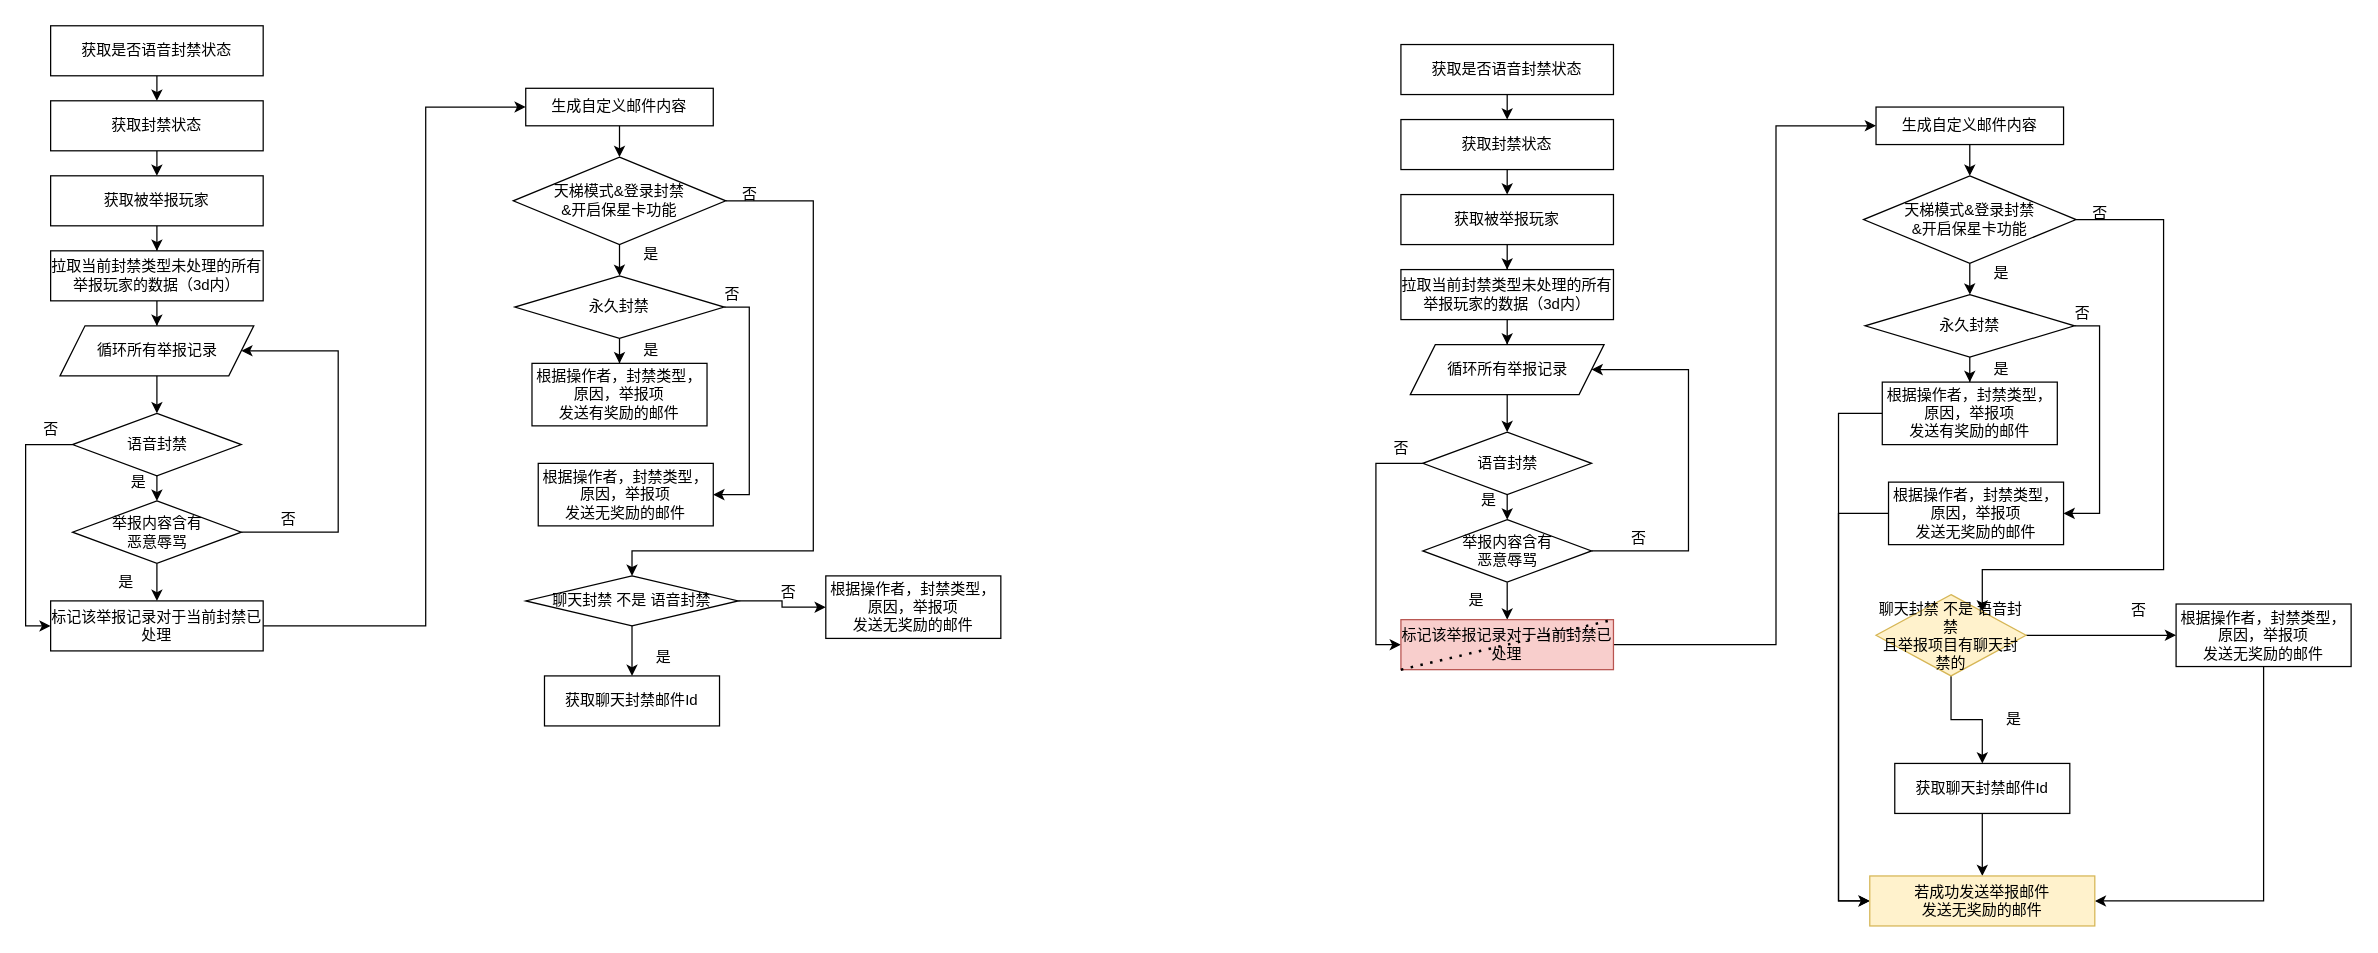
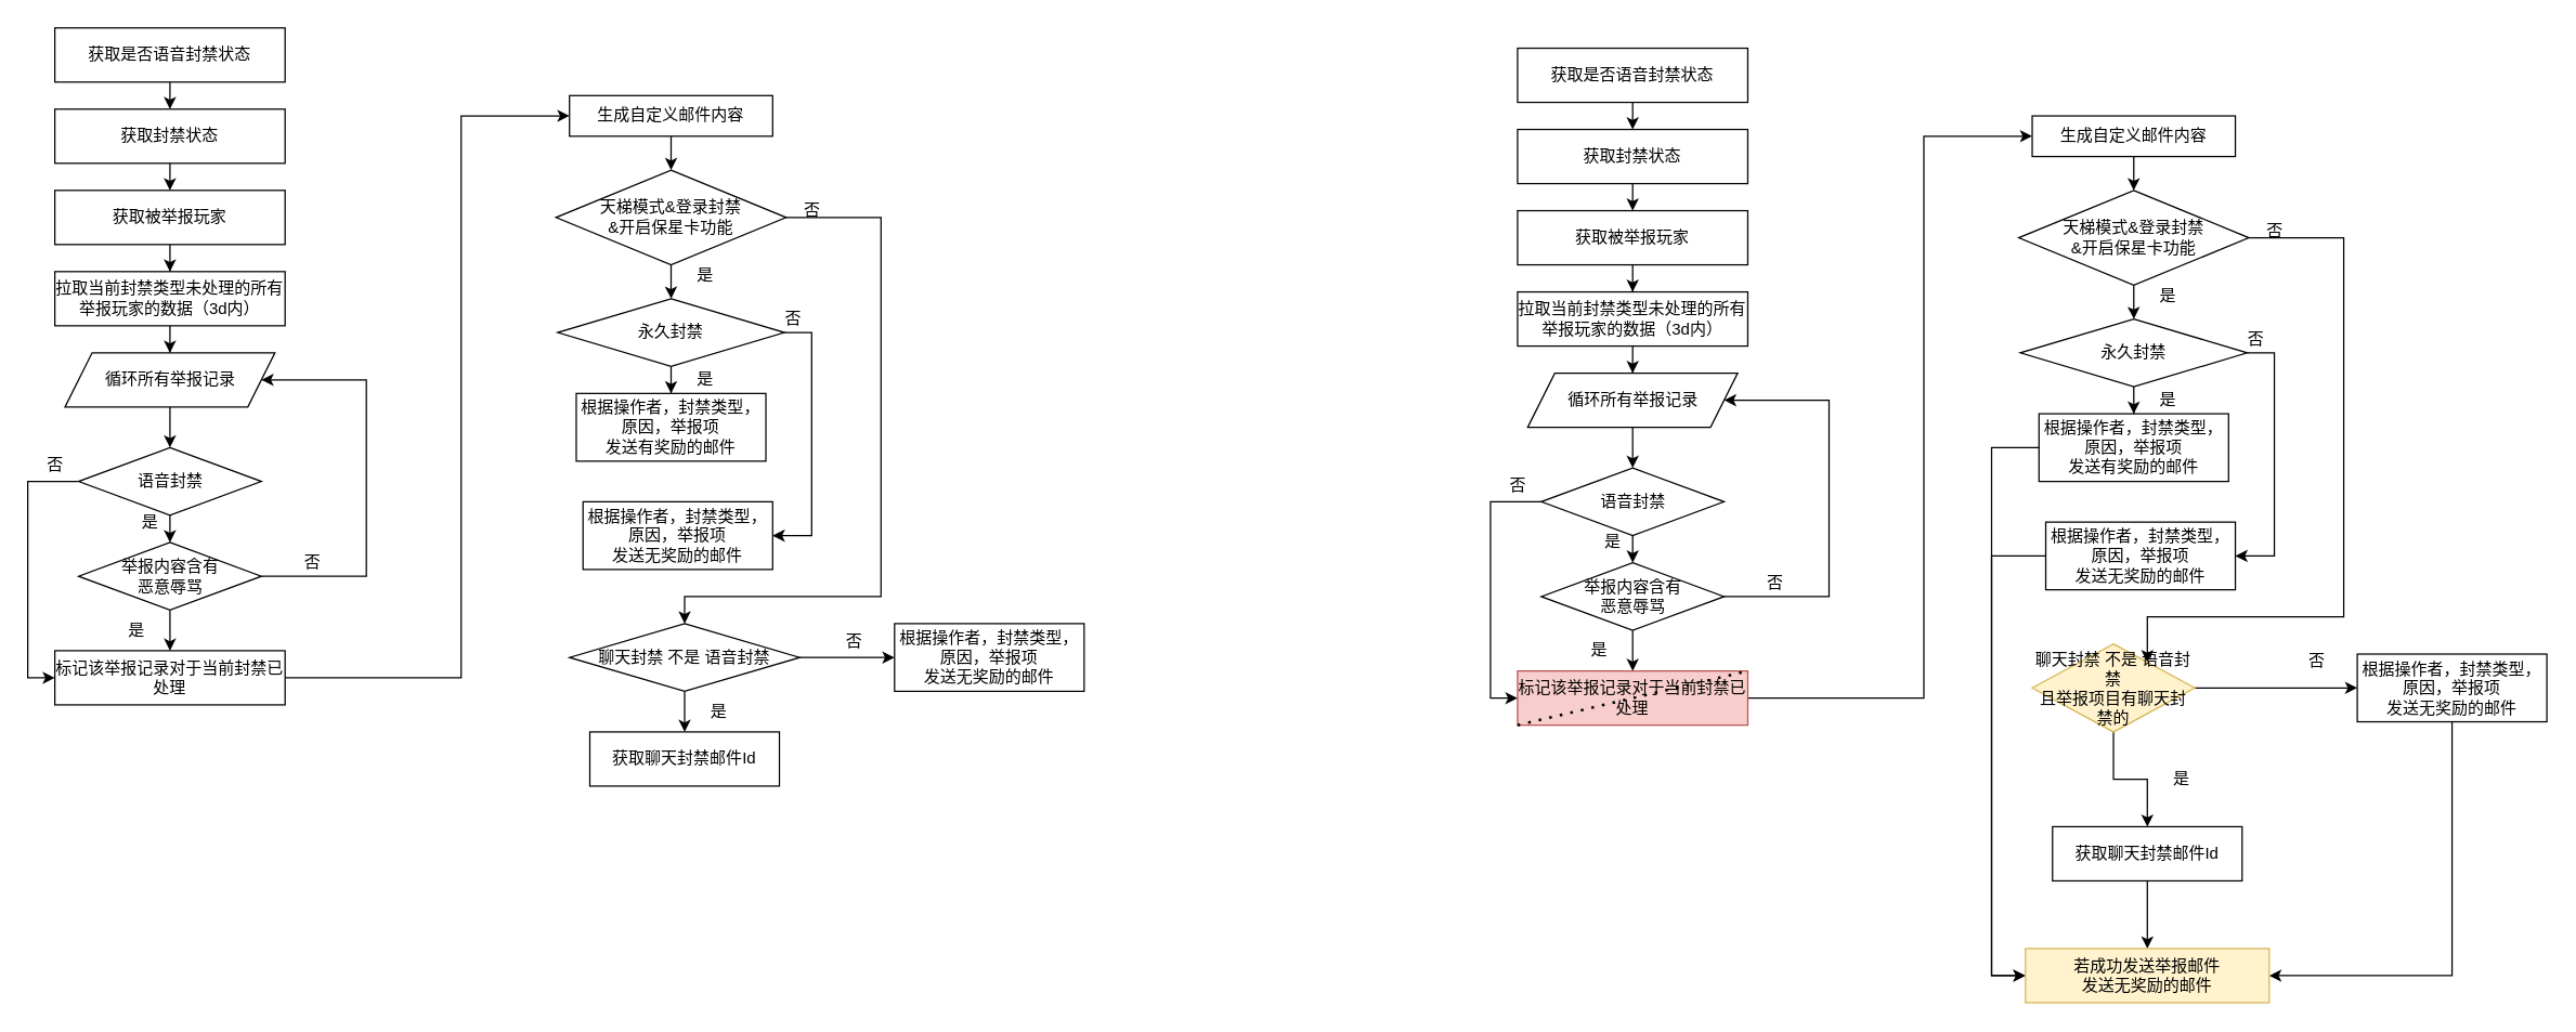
- <mxCell id="32" value="聊天封禁 不是 语音封禁" style="rhombus;whiteSpace=wrap;html=1;" parent="1" vertex="1"><mxGeometry x="420" y="460" width="170" height="40" as="geometry" /></mxCell>
+ <mxCell id="32" value="聊天封禁 不是 语音封禁" style="rhombus;whiteSpace=wrap;html=1;" parent="1" vertex="1"><mxGeometry x="420" y="460" width="170" height="50" as="geometry" /></mxCell>
